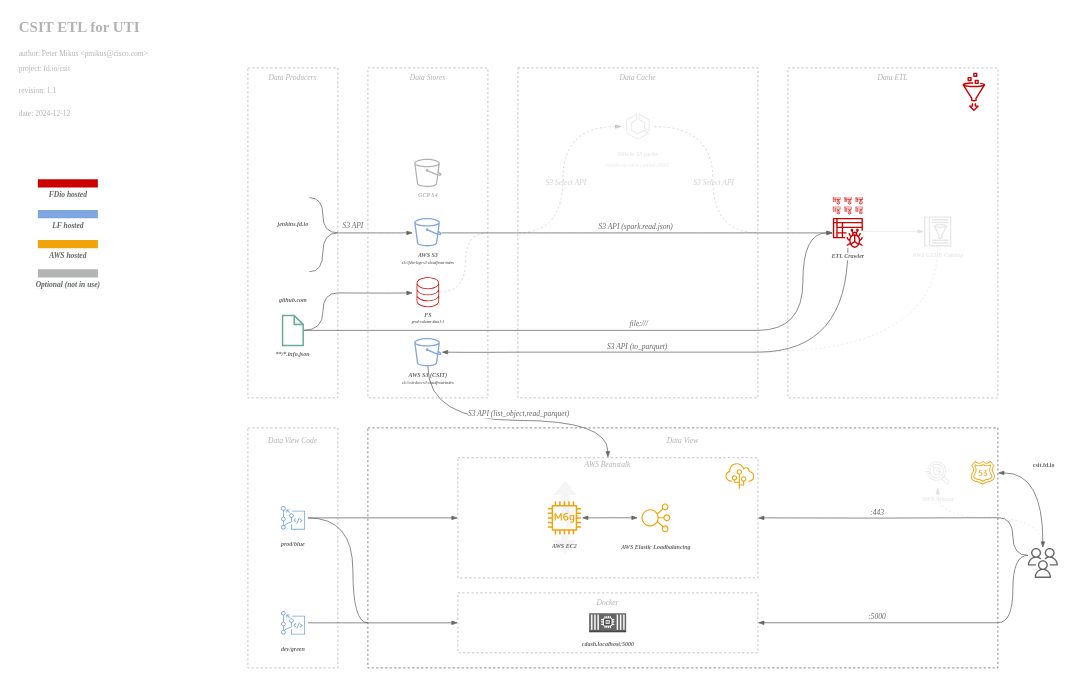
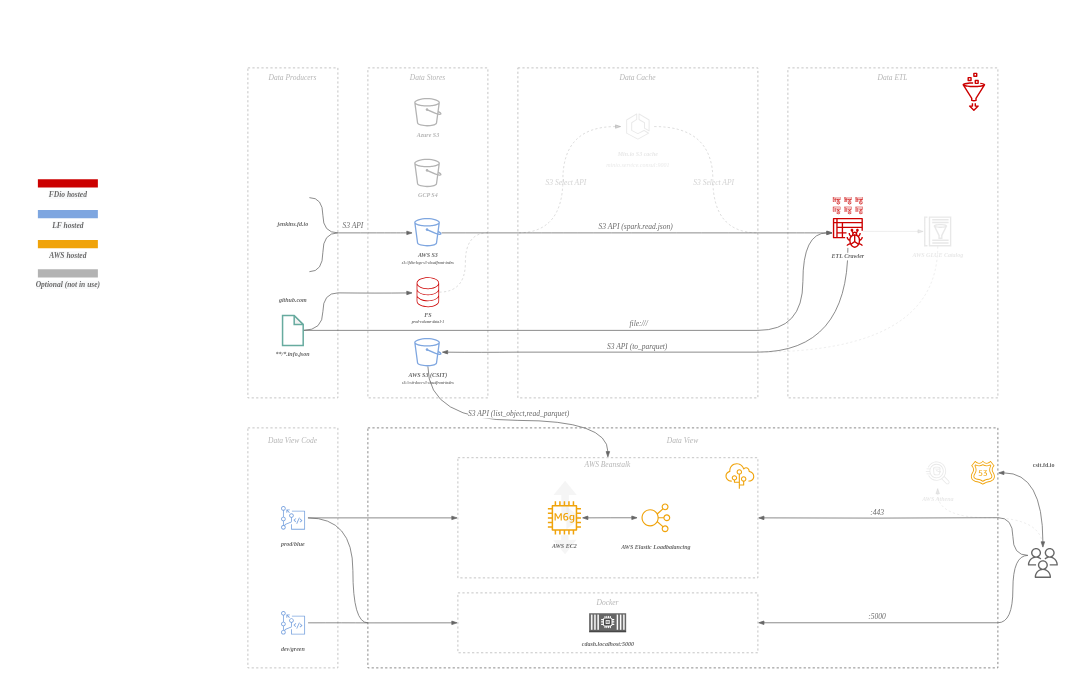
- <mxCell id="50" value="&lt;p style=&quot;line-height: 1&quot;&gt;&lt;/p&gt;&lt;h1&gt;CSIT ETL for UTI&lt;/h1&gt;&lt;p style=&quot;line-height: 2&quot;&gt;&lt;span style=&quot;font-size: 10px ; font-weight: normal&quot;&gt;author: Peter Mikus &amp;lt;pmikus@cisco.com&amp;gt;&lt;br&gt;&lt;/span&gt;project: fd.io/csit&lt;/p&gt;&lt;p style=&quot;line-height: 2&quot;&gt;revision: 1.1&lt;/p&gt;&lt;p style=&quot;line-height: 2&quot;&gt;date: 2024-12-12&lt;/p&gt;&lt;p&gt;&lt;/p&gt;" style="text;html=1;strokeColor=none;fillColor=none;spacing=5;spacingTop=-20;whiteSpace=wrap;overflow=hidden;rounded=0;dashed=1;labelBackgroundColor=default;fontFamily=Verdana;fontSize=10;fontColor=#B3B3B3;" parent="1" vertex="1"><mxGeometry x="20" y="20" width="310" height="190" as="geometry" /></mxCell>
+ <mxCell id="17" value="Azure S3" style="sketch=0;outlineConnect=0;fontColor=#B3B3B3;fillColor=#B3B3B3;strokeColor=none;dashed=0;verticalLabelPosition=bottom;verticalAlign=top;align=center;html=1;fontSize=8;fontStyle=3;aspect=fixed;pointerEvents=1;shape=mxgraph.aws4.bucket;fontFamily=Verdana;" parent="1" vertex="1"><mxGeometry x="551.73" y="130" width="36.54" height="38" as="geometry" /></mxCell>
